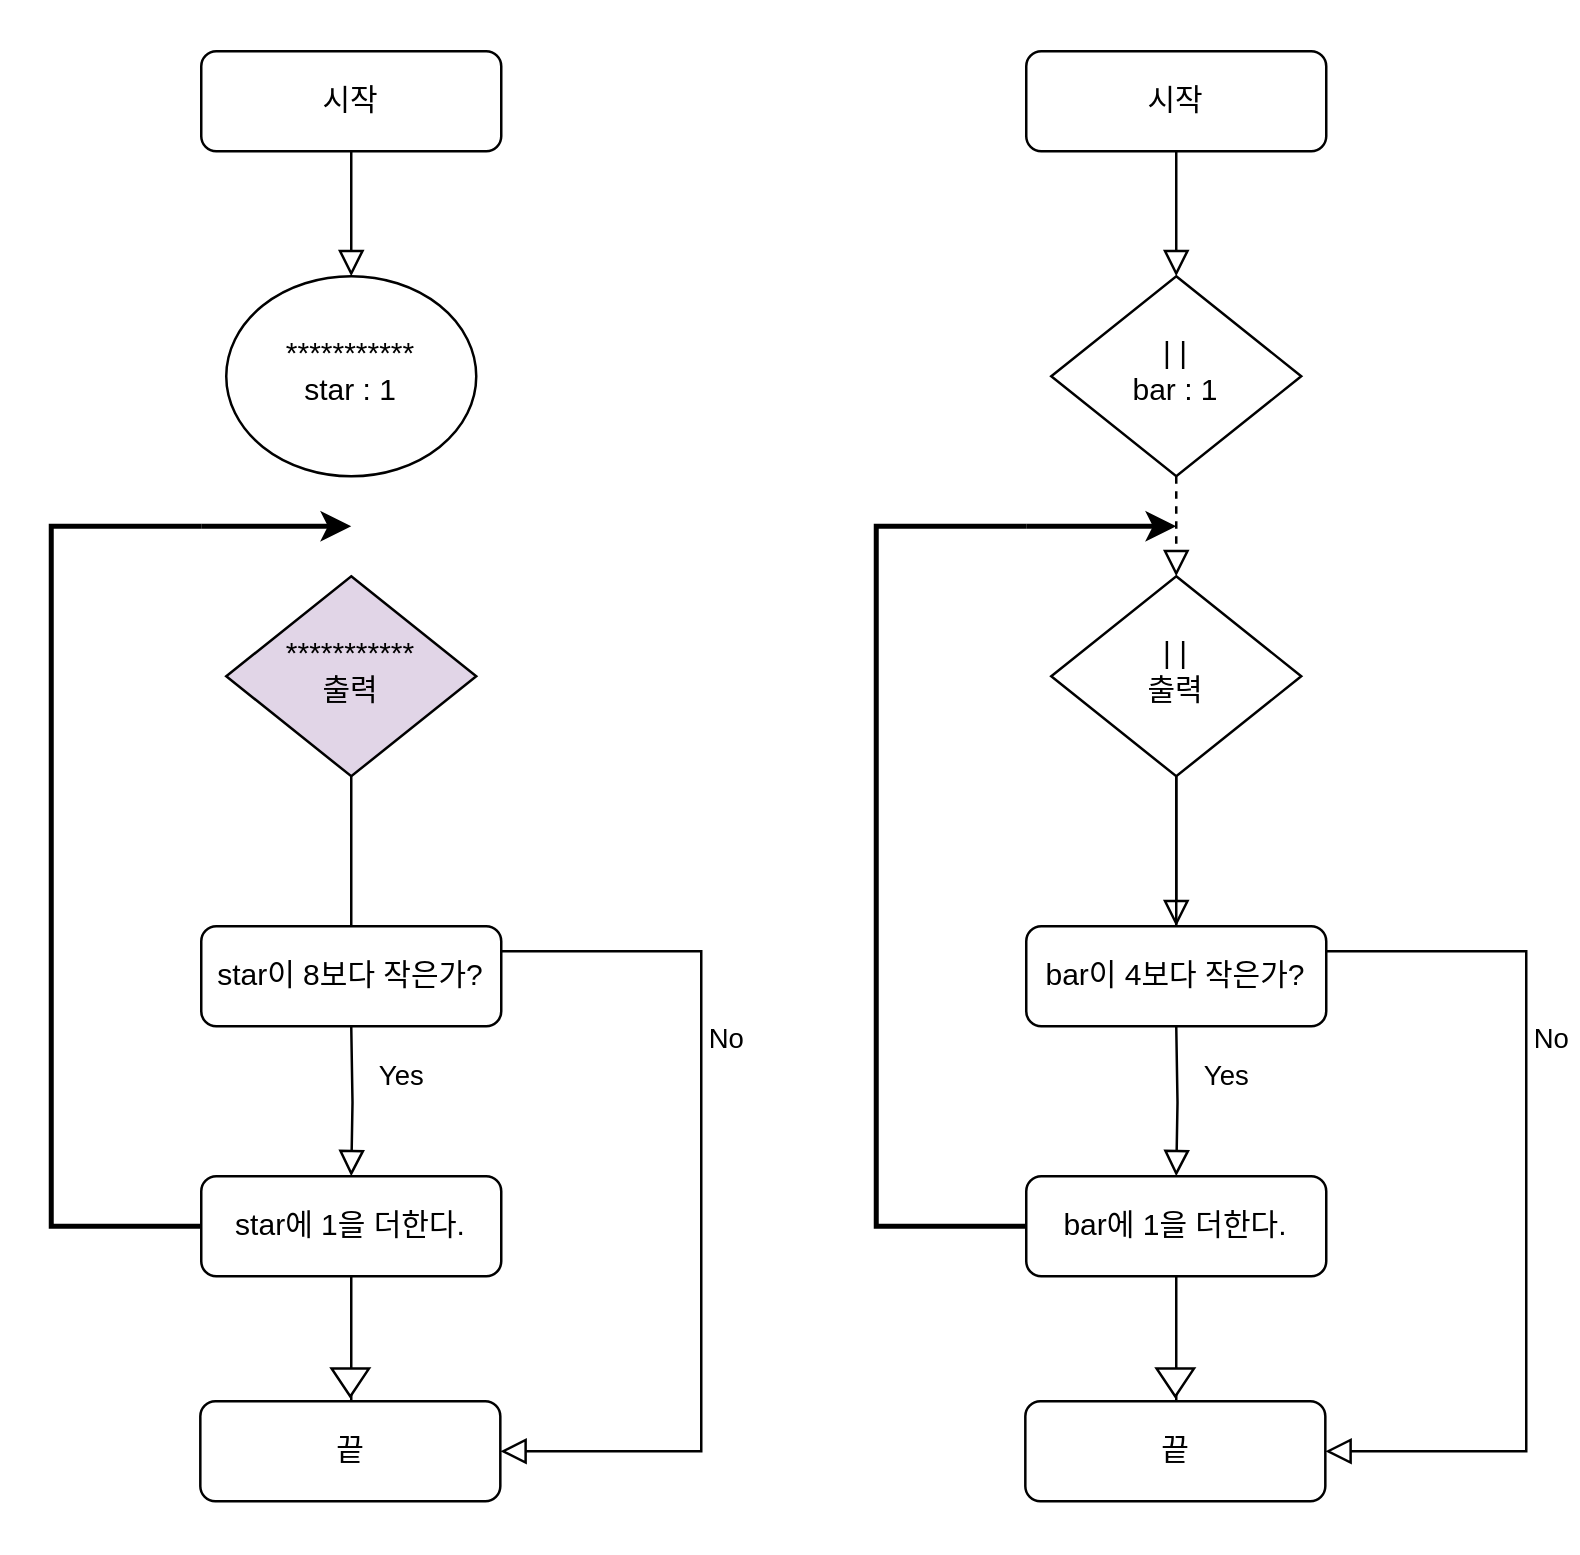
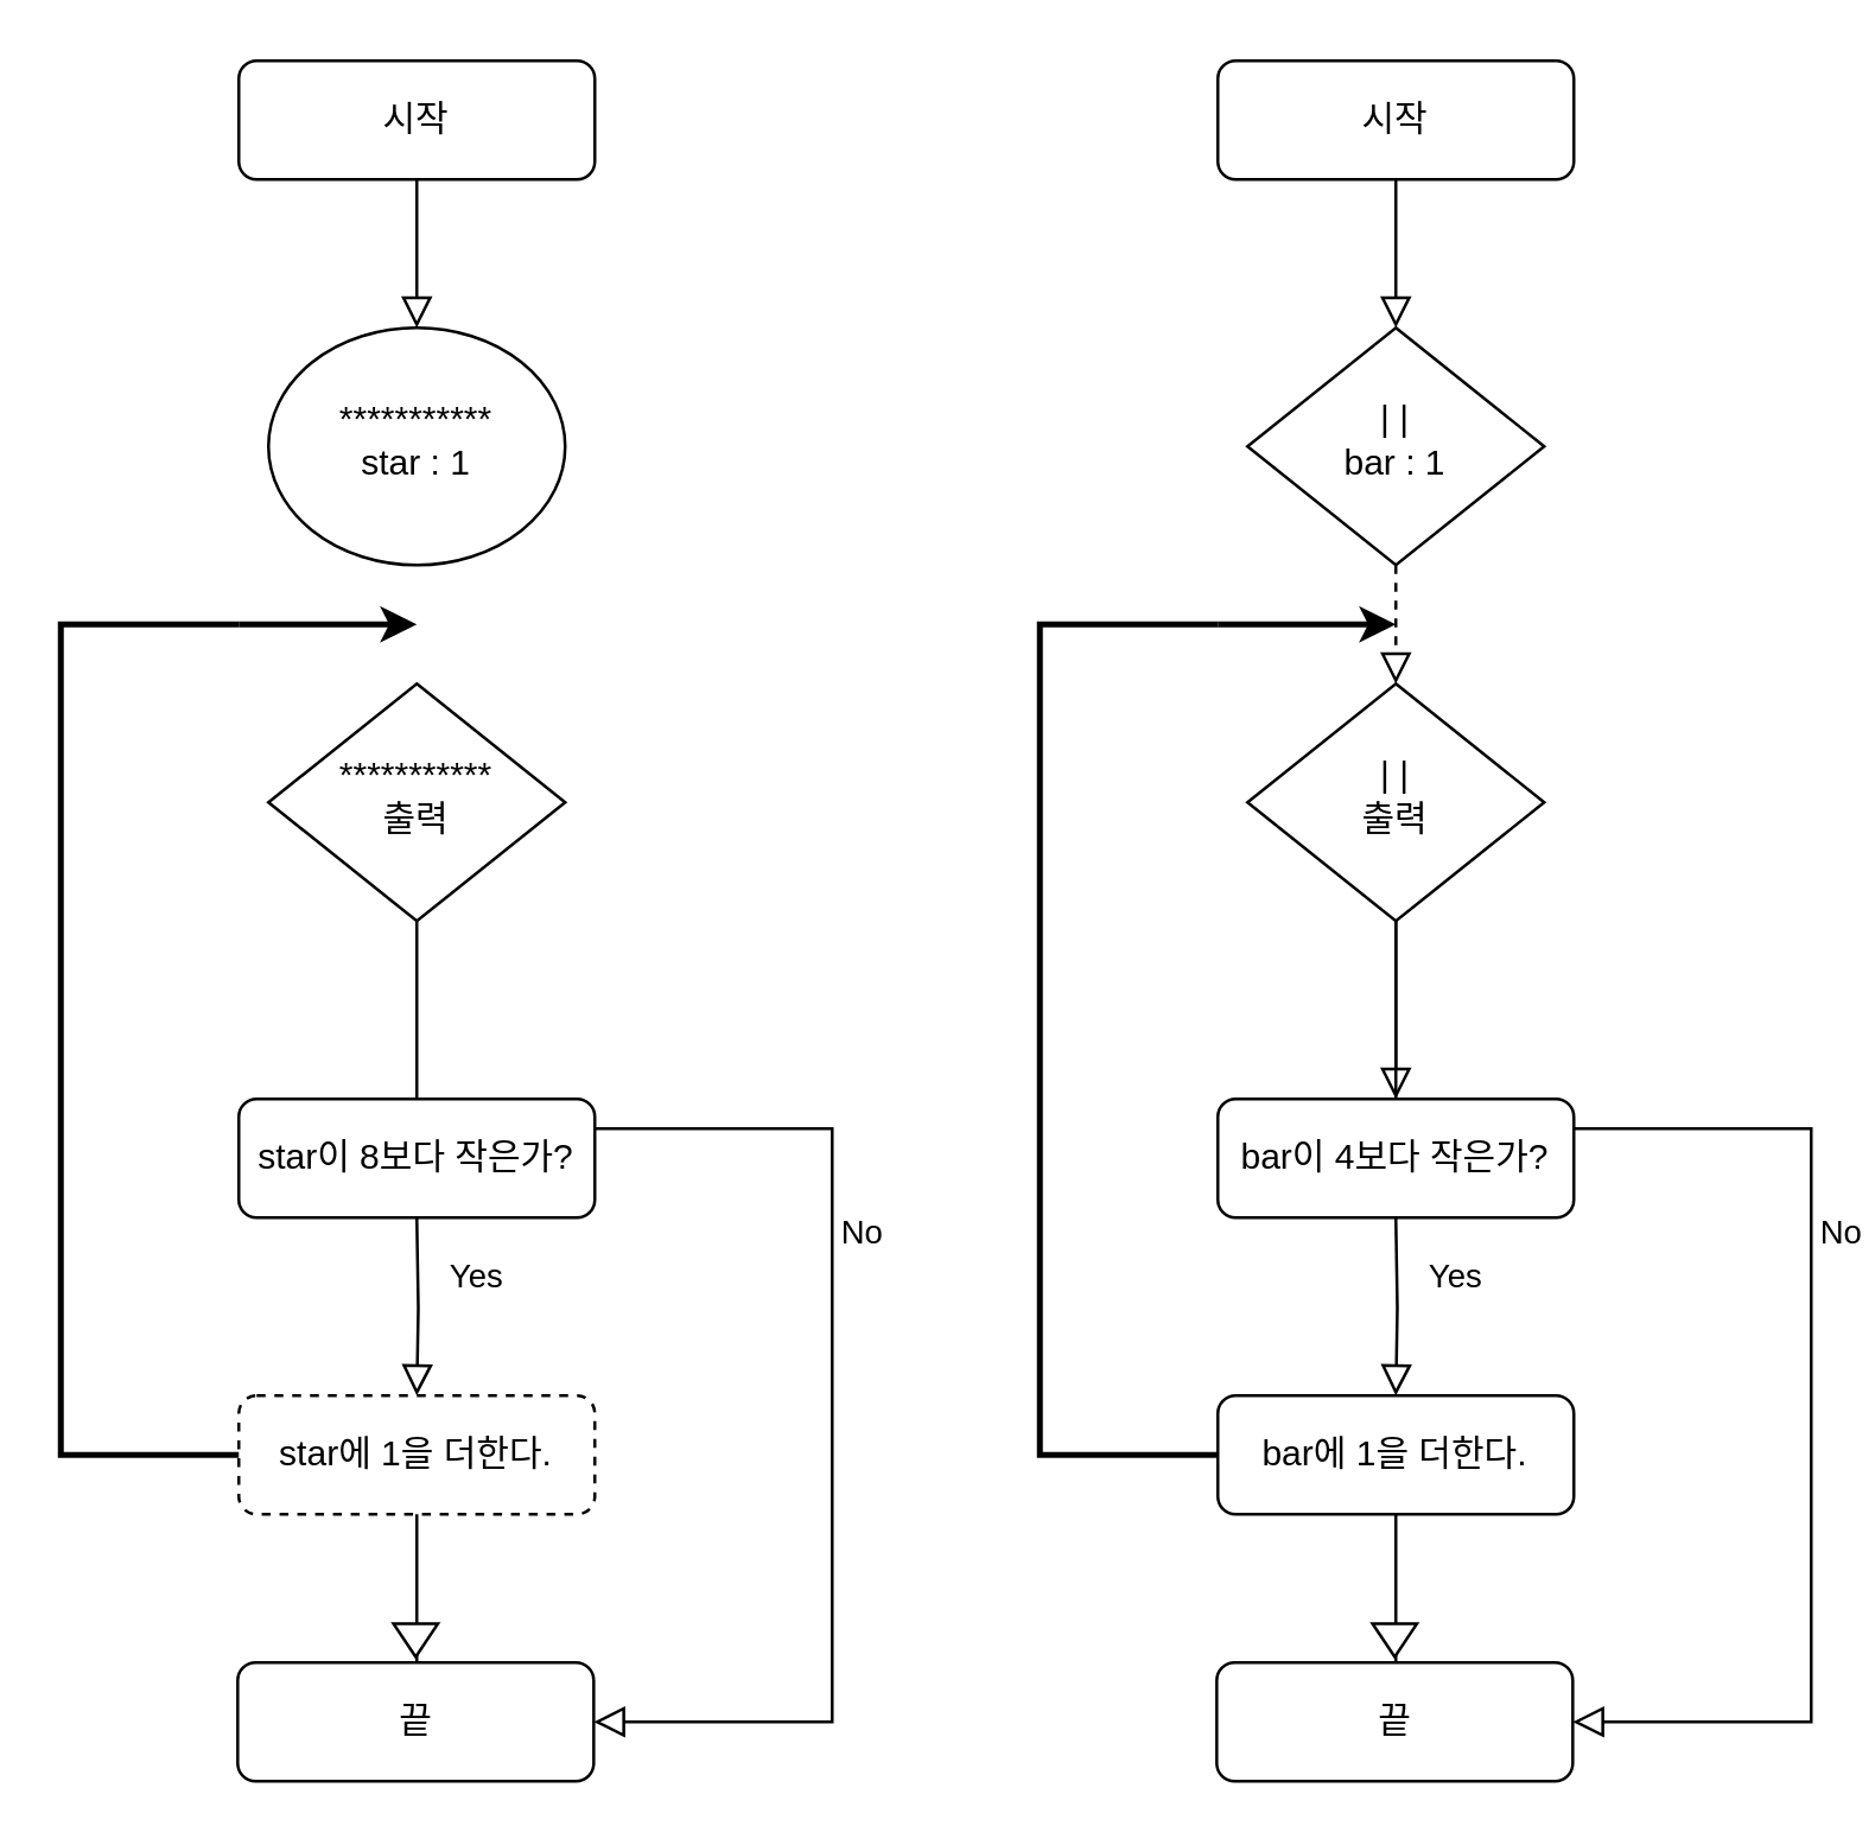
- <mxCell id="6" value="***********&lt;br&gt;출력" style="rhombus;whiteSpace=wrap;html=1;shadow=0;fontFamily=Helvetica;fontSize=12;align=center;strokeWidth=1;spacing=6;spacingTop=-4;fillColor=#e1d5e7;" parent="1" vertex="1"><mxGeometry x="90" y="230" width="100" height="80" as="geometry" /></mxCell>
+ <mxCell id="6" value="***********&lt;br&gt;출력" style="rhombus;whiteSpace=wrap;html=1;shadow=0;fontFamily=Helvetica;fontSize=12;align=center;strokeWidth=1;spacing=6;spacingTop=-4;" parent="1" vertex="1"><mxGeometry x="90" y="230" width="100" height="80" as="geometry" /></mxCell>
- <mxCell id="10" value="star에 1을 더한다." style="rounded=1;whiteSpace=wrap;html=1;fontSize=12;glass=0;strokeWidth=1;shadow=0;" vertex="1" parent="1"><mxGeometry x="80" y="470" width="120" height="40" as="geometry" /></mxCell>
+ <mxCell id="10" value="star에 1을 더한다." style="rounded=1;whiteSpace=wrap;html=1;fontSize=12;glass=0;strokeWidth=1;shadow=0;dashed=1;" vertex="1" parent="1"><mxGeometry x="80" y="470" width="120" height="40" as="geometry" /></mxCell>
